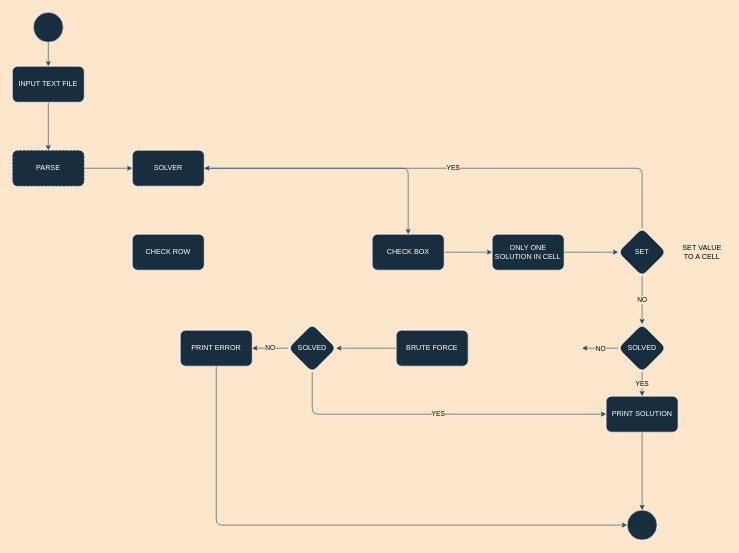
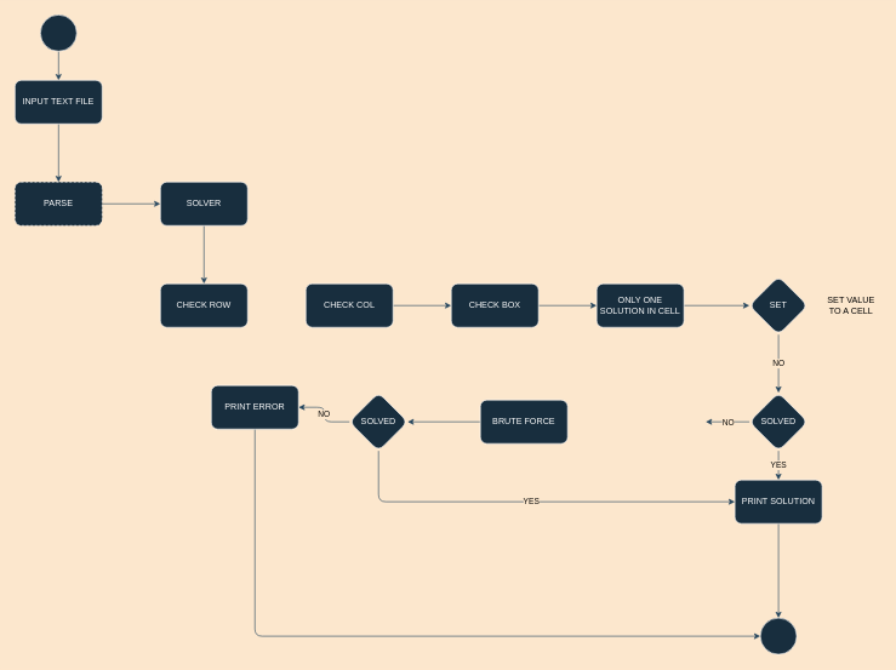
- <mxCell id="8" value="" style="edgeStyle=orthogonalEdgeStyle;curved=0;rounded=1;sketch=0;orthogonalLoop=1;jettySize=auto;html=1;strokeColor=#23445D;labelBackgroundColor=#FCE7CD;" parent="1" source="9" target="14" edge="1"><mxGeometry relative="1" as="geometry" /></mxCell>
+ <mxCell id="8" value="" style="edgeStyle=orthogonalEdgeStyle;curved=0;rounded=1;sketch=0;orthogonalLoop=1;jettySize=auto;html=1;strokeColor=#23445D;labelBackgroundColor=#FCE7CD;" parent="1" source="9" target="10" edge="1"><mxGeometry relative="1" as="geometry" /></mxCell>
- <mxCell id="15" value="YES" style="edgeStyle=orthogonalEdgeStyle;curved=0;rounded=1;sketch=0;orthogonalLoop=1;jettySize=auto;html=1;exitX=0.5;exitY=0;exitDx=0;exitDy=0;strokeColor=#23445D;entryX=1;entryY=0.5;entryDx=0;entryDy=0;labelBackgroundColor=#FCE7CD;fontColor=#000000;" parent="1" source="17" target="9" edge="1"><mxGeometry relative="1" as="geometry"><mxPoint x="270" y="180" as="targetPoint" /><Array as="points"><mxPoint x="1070" y="280" /></Array></mxGeometry></mxCell>
+ <mxCell id="12" value="CHECK COL" style="rounded=1;whiteSpace=wrap;html=1;fontColor=#FFFFFF;strokeColor=#FFFFFF;fillColor=#182E3E;sketch=0;" parent="1" vertex="1"><mxGeometry x="420" y="390" width="120" height="60" as="geometry" /></mxCell>
+ <mxCell id="11" value="" style="edgeStyle=orthogonalEdgeStyle;curved=0;rounded=1;sketch=0;orthogonalLoop=1;jettySize=auto;html=1;strokeColor=#23445D;labelBackgroundColor=#FCE7CD;" parent="1" source="12" target="14" edge="1"><mxGeometry relative="1" as="geometry" /></mxCell>
- <mxCell id="30" value="PRINT ERROR" style="rounded=1;whiteSpace=wrap;html=1;fontColor=#FFFFFF;strokeColor=#FFFFFF;fillColor=#182E3E;sketch=0;" parent="1" vertex="1"><mxGeometry x="300" y="550" width="120" height="60" as="geometry" /></mxCell>
+ <mxCell id="30" value="PRINT ERROR" style="rounded=1;whiteSpace=wrap;html=1;fontColor=#FFFFFF;strokeColor=#FFFFFF;fillColor=#182E3E;sketch=0;" parent="1" vertex="1"><mxGeometry x="290" y="530" width="120" height="60" as="geometry" /></mxCell>
